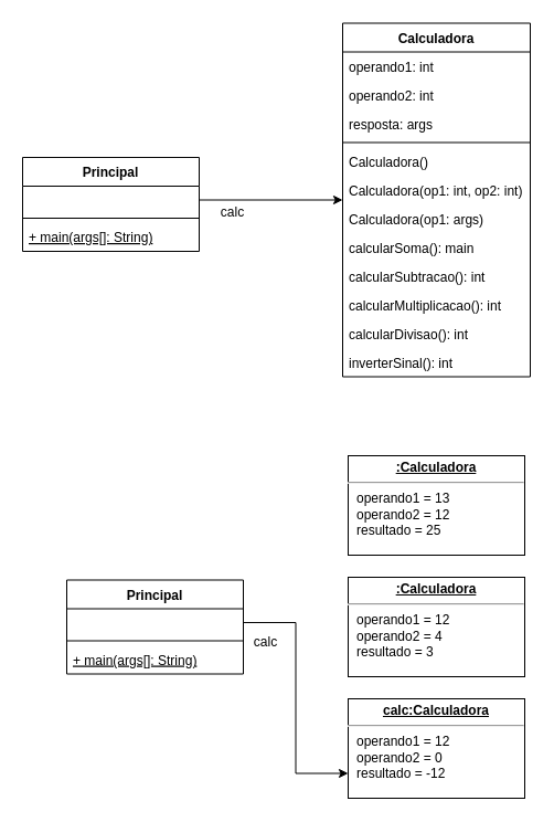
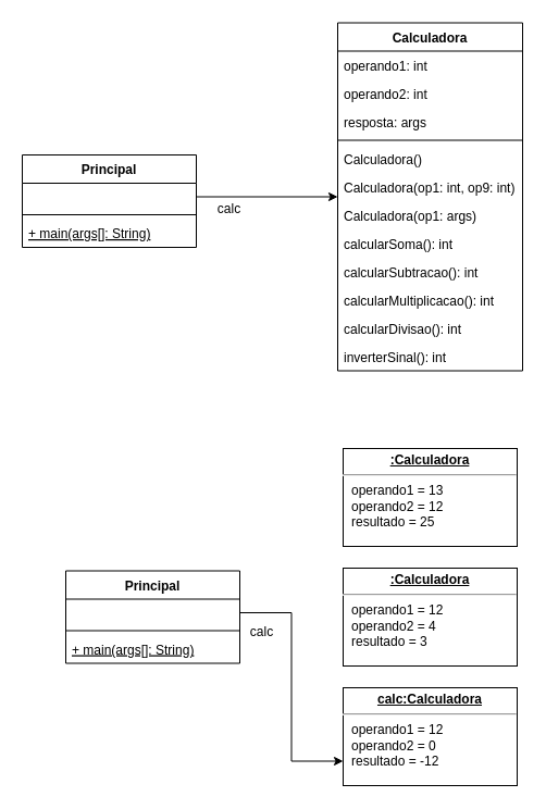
- <mxCell id="12" value="Calculadora(op1: int, op2: int)" style="text;strokeColor=none;fillColor=none;align=left;verticalAlign=top;spacingLeft=4;spacingRight=4;overflow=hidden;rotatable=0;points=[[0,0.5],[1,0.5]];portConstraint=eastwest;" vertex="1" parent="6"><mxGeometry y="138" width="170" height="26" as="geometry" /></mxCell>
+ <mxCell id="12" value="Calculadora(op1: int, op9: int)" style="text;strokeColor=none;fillColor=none;align=left;verticalAlign=top;spacingLeft=4;spacingRight=4;overflow=hidden;rotatable=0;points=[[0,0.5],[1,0.5]];portConstraint=eastwest;" vertex="1" parent="6"><mxGeometry y="138" width="170" height="26" as="geometry" /></mxCell>
- <mxCell id="14" value="calcularSoma(): main" style="text;strokeColor=none;fillColor=none;align=left;verticalAlign=top;spacingLeft=4;spacingRight=4;overflow=hidden;rotatable=0;points=[[0,0.5],[1,0.5]];portConstraint=eastwest;" vertex="1" parent="6"><mxGeometry y="190" width="170" height="26" as="geometry" /></mxCell>
+ <mxCell id="14" value="calcularSoma(): int" style="text;strokeColor=none;fillColor=none;align=left;verticalAlign=top;spacingLeft=4;spacingRight=4;overflow=hidden;rotatable=0;points=[[0,0.5],[1,0.5]];portConstraint=eastwest;" vertex="1" parent="6"><mxGeometry y="190" width="170" height="26" as="geometry" /></mxCell>
